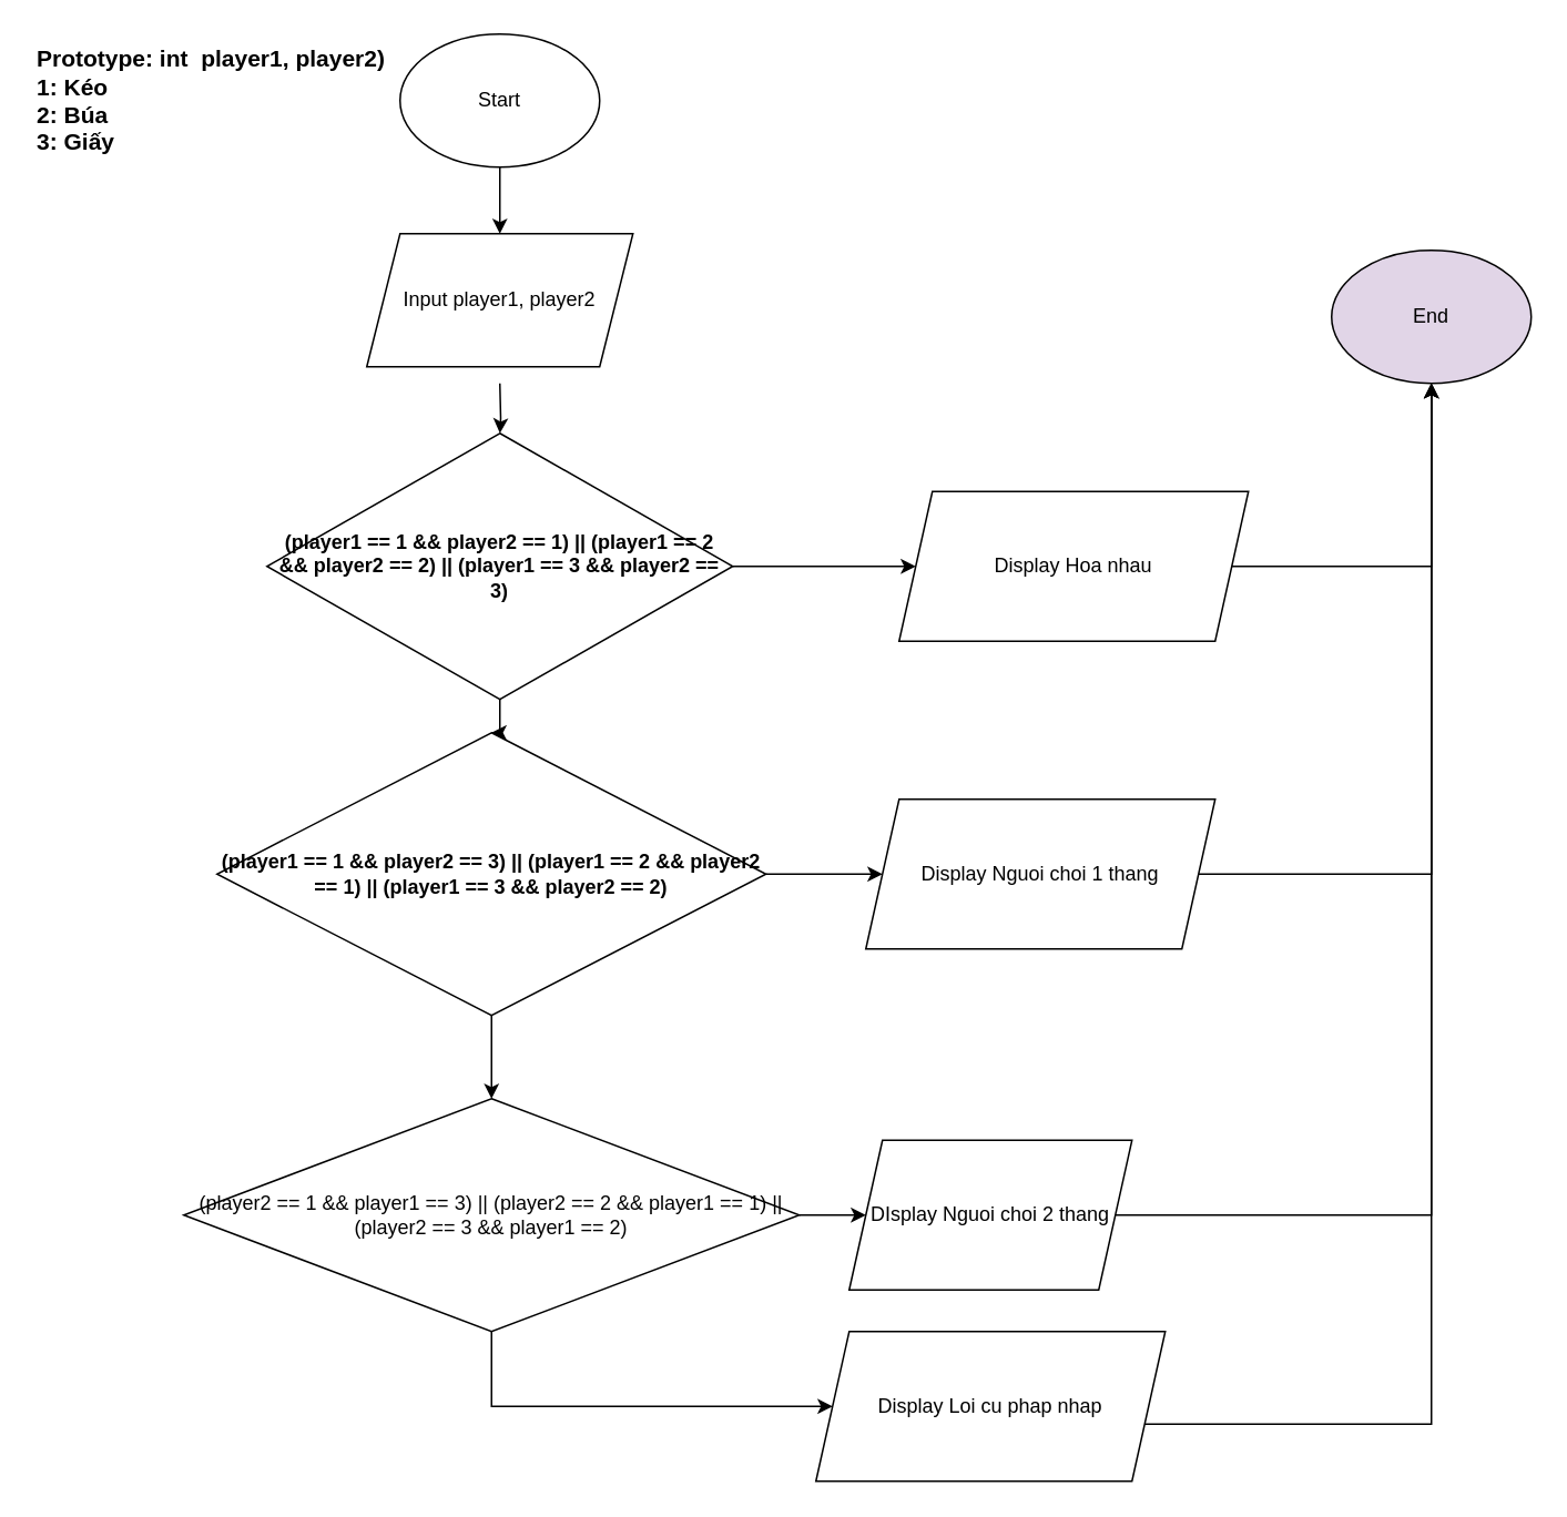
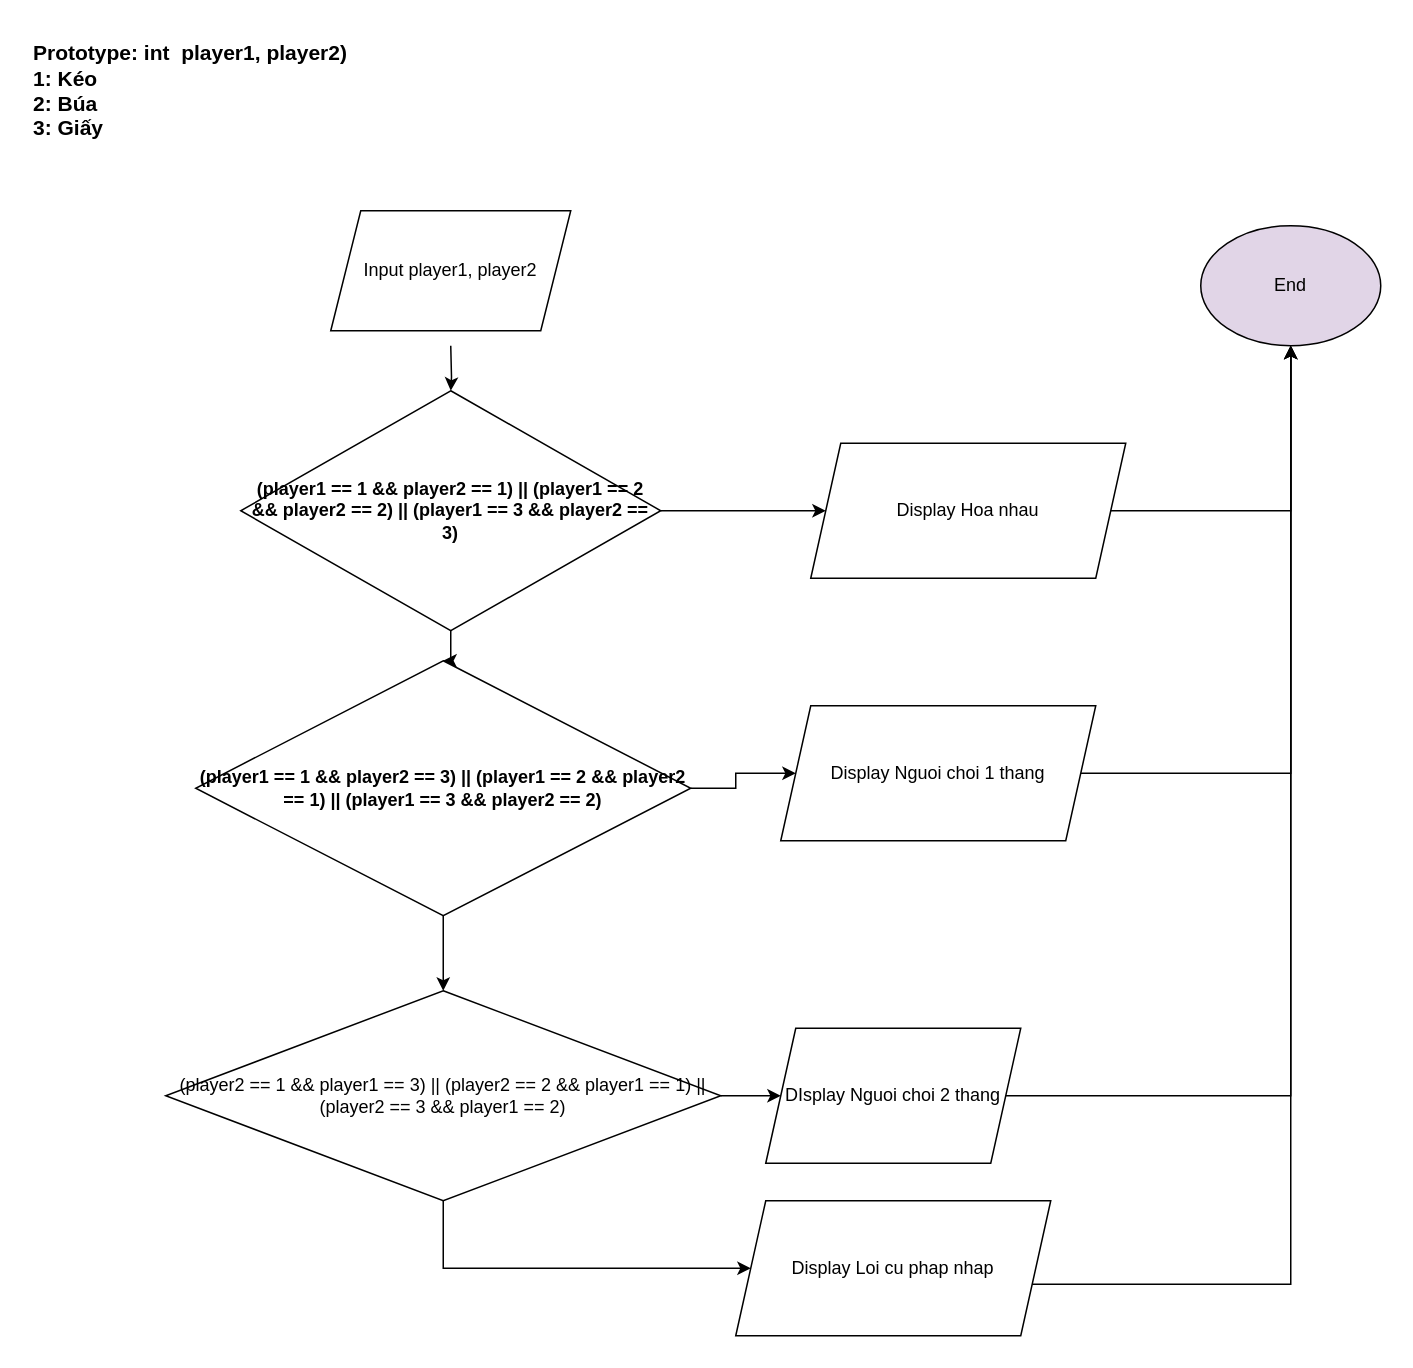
- <mxCell id="5" value="Start" style="ellipse;whiteSpace=wrap;html=1;" vertex="1" parent="1"><mxGeometry x="240" width="120" height="80" as="geometry" y="20" /></mxCell>
- <mxCell id="4" value="" style="edgeStyle=orthogonalEdgeStyle;rounded=0;orthogonalLoop=1;jettySize=auto;html=1;" edge="1" parent="1" source="5" target="9"><mxGeometry relative="1" as="geometry" /></mxCell>
- <mxCell id="20" value="Display&amp;nbsp;Nguoi choi 1 thang" style="shape=parallelogram;perimeter=parallelogramPerimeter;whiteSpace=wrap;html=1;fixedSize=1;" vertex="1" parent="1"><mxGeometry x="520" y="480" width="210" height="90" as="geometry" /></mxCell>
+ <mxCell id="20" value="Display&amp;nbsp;Nguoi choi 1 thang" style="shape=parallelogram;perimeter=parallelogramPerimeter;whiteSpace=wrap;html=1;fixedSize=1;" vertex="1" parent="1"><mxGeometry x="520" y="470" width="210" height="90" as="geometry" /></mxCell>
